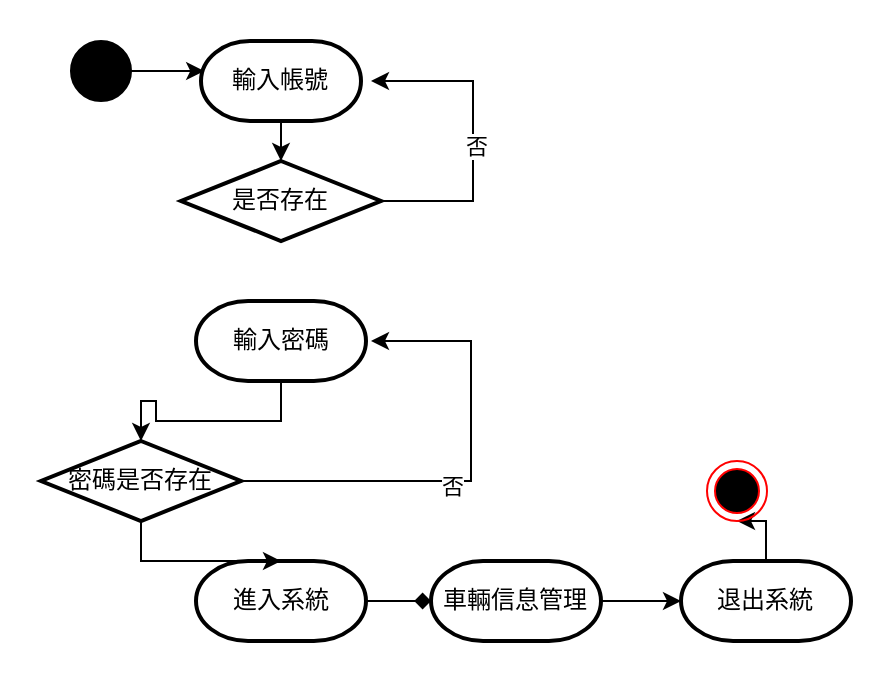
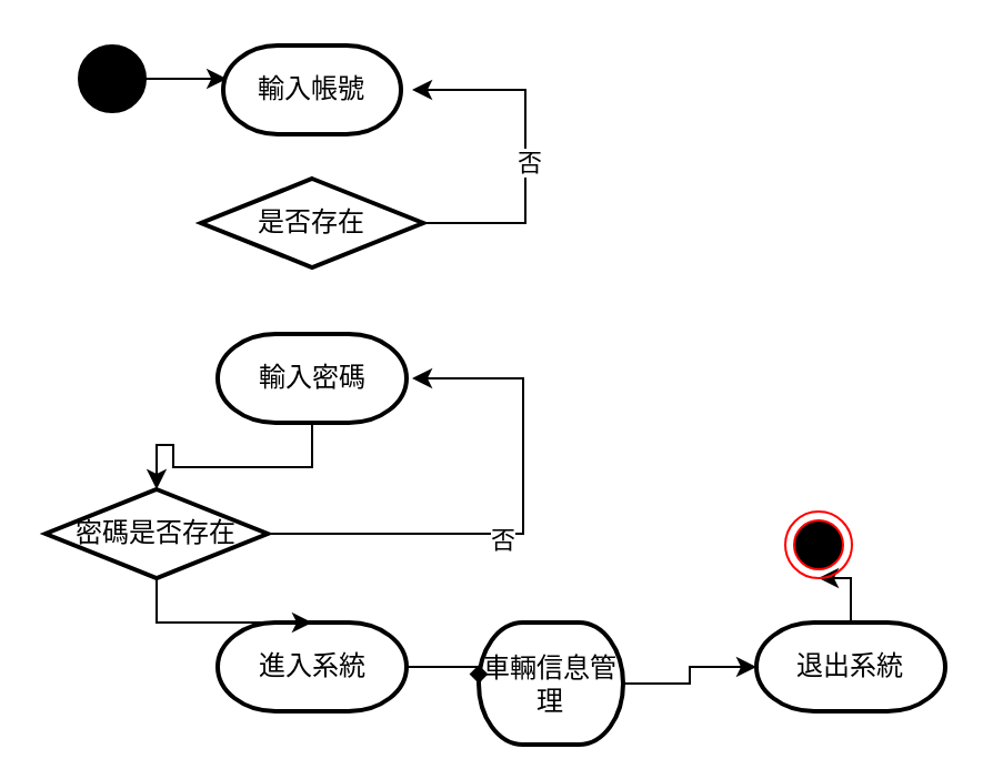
- <mxCell id="16" style="edgeStyle=orthogonalEdgeStyle;rounded=0;orthogonalLoop=1;jettySize=auto;html=1;exitX=0.5;exitY=1;exitDx=0;exitDy=0;exitPerimeter=0;entryX=0.5;entryY=0;entryDx=0;entryDy=0;entryPerimeter=0;" edge="1" parent="1" source="3" target="6"><mxGeometry relative="1" as="geometry" /></mxCell>
- <mxCell id="12" value="車輛信息管理" style="strokeWidth=2;html=1;shape=mxgraph.flowchart.terminator;whiteSpace=wrap;" vertex="1" parent="1"><mxGeometry x="215" y="280" width="85" height="40" as="geometry" /></mxCell>
+ <mxCell id="12" value="車輛信息管理" style="strokeWidth=2;html=1;shape=mxgraph.flowchart.terminator;whiteSpace=wrap;" vertex="1" parent="1"><mxGeometry x="215" y="280" width="65" height="55" as="geometry" /></mxCell>
